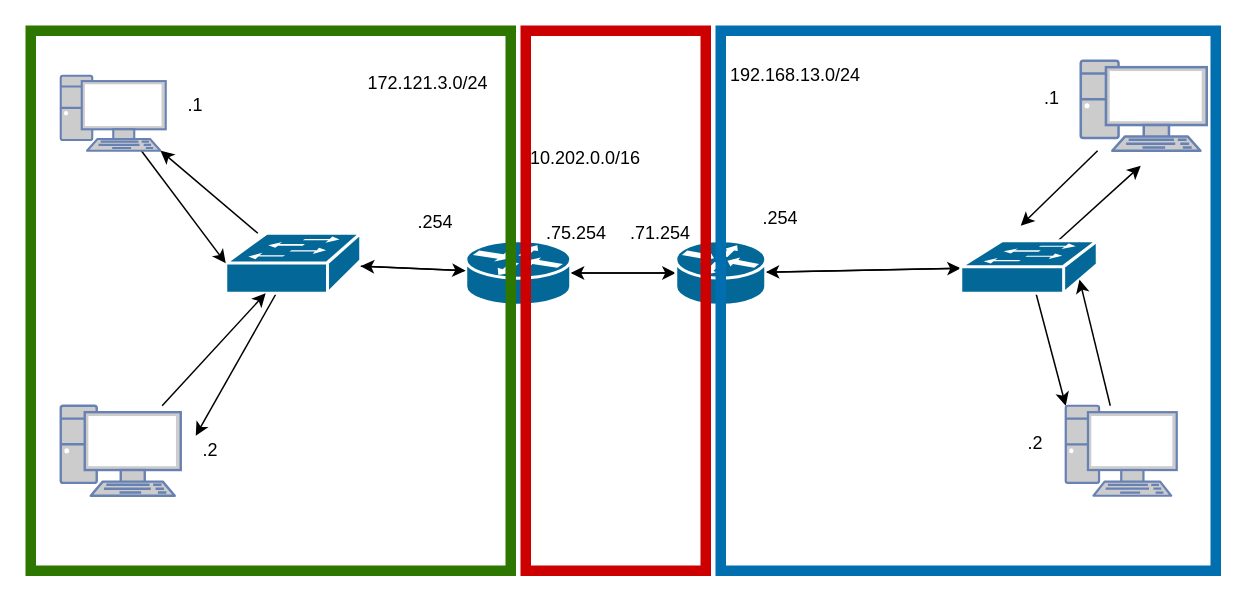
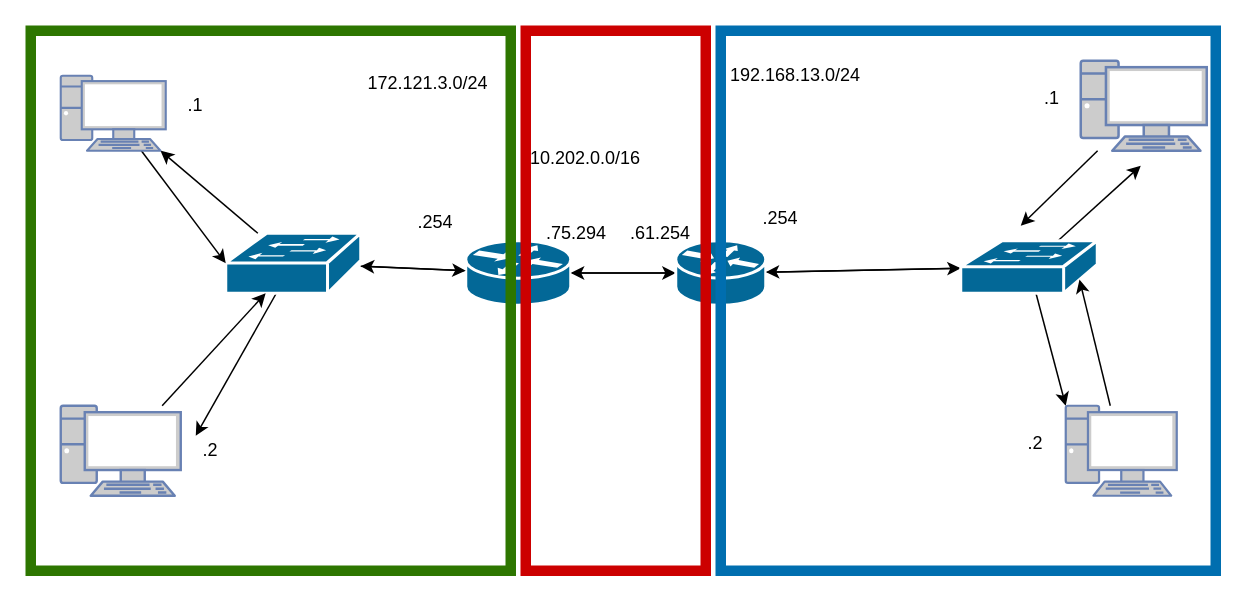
- <mxCell id="35" value=".75.254" style="text;html=1;strokeColor=none;fillColor=none;align=center;verticalAlign=middle;whiteSpace=wrap;rounded=0;" vertex="1" parent="1"><mxGeometry x="354" y="140" width="60" height="30" as="geometry" /></mxCell>
+ <mxCell id="35" value=".75.294" style="text;html=1;strokeColor=none;fillColor=none;align=center;verticalAlign=middle;whiteSpace=wrap;rounded=0;" vertex="1" parent="1"><mxGeometry x="354" y="140" width="60" height="30" as="geometry" /></mxCell>
- <mxCell id="34" value=".71.254" style="text;html=1;strokeColor=none;fillColor=none;align=center;verticalAlign=middle;whiteSpace=wrap;rounded=0;" vertex="1" parent="1"><mxGeometry x="410" y="140" width="60" height="30" as="geometry" /></mxCell>
+ <mxCell id="34" value=".61.254" style="text;html=1;strokeColor=none;fillColor=none;align=center;verticalAlign=middle;whiteSpace=wrap;rounded=0;" vertex="1" parent="1"><mxGeometry x="410" y="140" width="60" height="30" as="geometry" /></mxCell>
